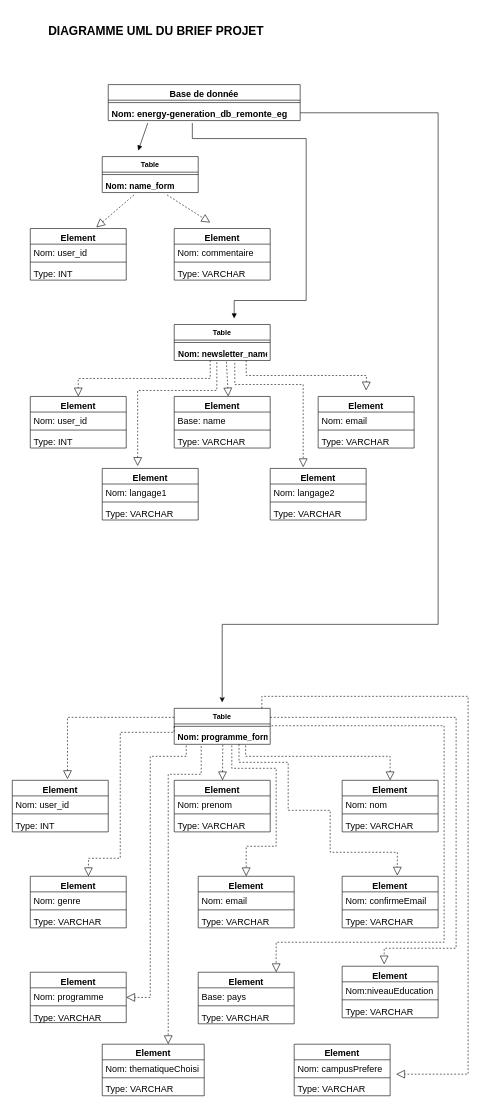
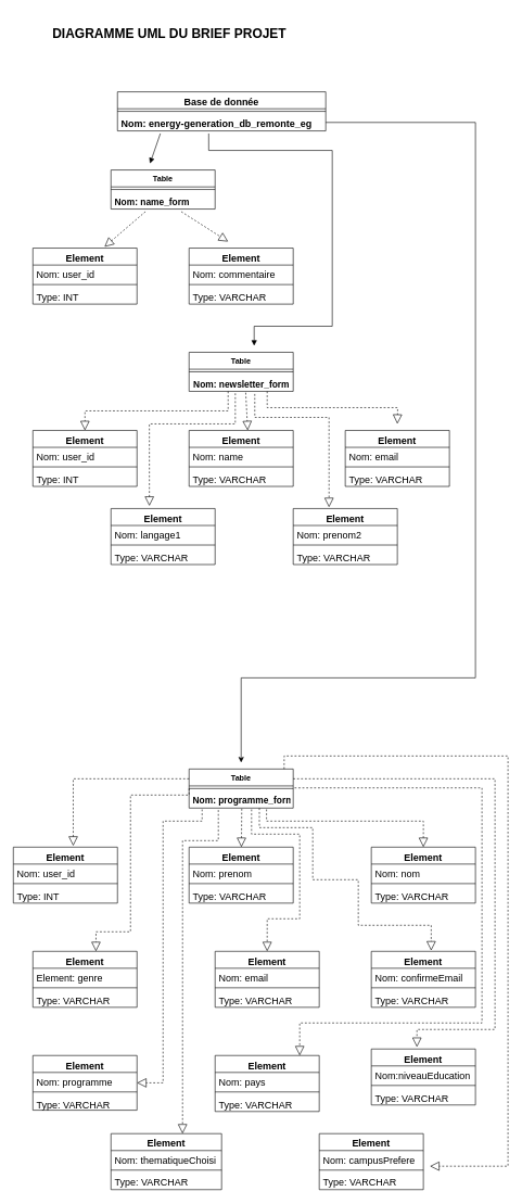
- <mxCell id="4" value="Nom: newsletter_name" style="text;strokeColor=none;fillColor=none;align=left;verticalAlign=top;spacingLeft=4;spacingRight=4;overflow=hidden;rotatable=0;points=[[0,0.5],[1,0.5]];portConstraint=eastwest;spacing=3;strokeWidth=6;fontSize=14;fontStyle=1" vertex="1" parent="2"><mxGeometry y="34" width="160" height="26" as="geometry" /></mxCell>
+ <mxCell id="4" value="Nom: newsletter_form" style="text;strokeColor=none;fillColor=none;align=left;verticalAlign=top;spacingLeft=4;spacingRight=4;overflow=hidden;rotatable=0;points=[[0,0.5],[1,0.5]];portConstraint=eastwest;spacing=3;strokeWidth=6;fontSize=14;fontStyle=1" vertex="1" parent="2"><mxGeometry y="34" width="160" height="26" as="geometry" /></mxCell>
- <mxCell id="20" value="Base: name" style="text;strokeColor=none;fillColor=none;align=left;verticalAlign=top;spacingLeft=4;spacingRight=4;overflow=hidden;rotatable=0;points=[[0,0.5],[1,0.5]];portConstraint=eastwest;fontSize=15;" vertex="1" parent="19"><mxGeometry y="26" width="160" height="26" as="geometry" /></mxCell>
+ <mxCell id="20" value="Nom: name" style="text;strokeColor=none;fillColor=none;align=left;verticalAlign=top;spacingLeft=4;spacingRight=4;overflow=hidden;rotatable=0;points=[[0,0.5],[1,0.5]];portConstraint=eastwest;fontSize=15;" vertex="1" parent="19"><mxGeometry y="26" width="160" height="26" as="geometry" /></mxCell>
- <mxCell id="64" value="Nom: langage2" style="text;strokeColor=none;fillColor=none;align=left;verticalAlign=top;spacingLeft=4;spacingRight=4;overflow=hidden;rotatable=0;points=[[0,0.5],[1,0.5]];portConstraint=eastwest;fontSize=15;" vertex="1" parent="63"><mxGeometry y="26" width="160" height="26" as="geometry" /></mxCell>
+ <mxCell id="64" value="Nom: prenom2" style="text;strokeColor=none;fillColor=none;align=left;verticalAlign=top;spacingLeft=4;spacingRight=4;overflow=hidden;rotatable=0;points=[[0,0.5],[1,0.5]];portConstraint=eastwest;fontSize=15;" vertex="1" parent="63"><mxGeometry y="26" width="160" height="26" as="geometry" /></mxCell>
- <mxCell id="76" value="Nom: genre" style="text;strokeColor=none;fillColor=none;align=left;verticalAlign=top;spacingLeft=4;spacingRight=4;overflow=hidden;rotatable=0;points=[[0,0.5],[1,0.5]];portConstraint=eastwest;fontSize=15;" vertex="1" parent="75"><mxGeometry y="26" width="160" height="26" as="geometry" /></mxCell>
+ <mxCell id="76" value="Element: genre" style="text;strokeColor=none;fillColor=none;align=left;verticalAlign=top;spacingLeft=4;spacingRight=4;overflow=hidden;rotatable=0;points=[[0,0.5],[1,0.5]];portConstraint=eastwest;fontSize=15;" vertex="1" parent="75"><mxGeometry y="26" width="160" height="26" as="geometry" /></mxCell>
- <mxCell id="44" value="Base: pays" style="text;strokeColor=none;fillColor=none;align=left;verticalAlign=top;spacingLeft=4;spacingRight=4;overflow=hidden;rotatable=0;points=[[0,0.5],[1,0.5]];portConstraint=eastwest;fontSize=15;" vertex="1" parent="43"><mxGeometry y="26" width="160" height="26" as="geometry" /></mxCell>
+ <mxCell id="44" value="Nom: pays" style="text;strokeColor=none;fillColor=none;align=left;verticalAlign=top;spacingLeft=4;spacingRight=4;overflow=hidden;rotatable=0;points=[[0,0.5],[1,0.5]];portConstraint=eastwest;fontSize=15;" vertex="1" parent="43"><mxGeometry y="26" width="160" height="26" as="geometry" /></mxCell>
